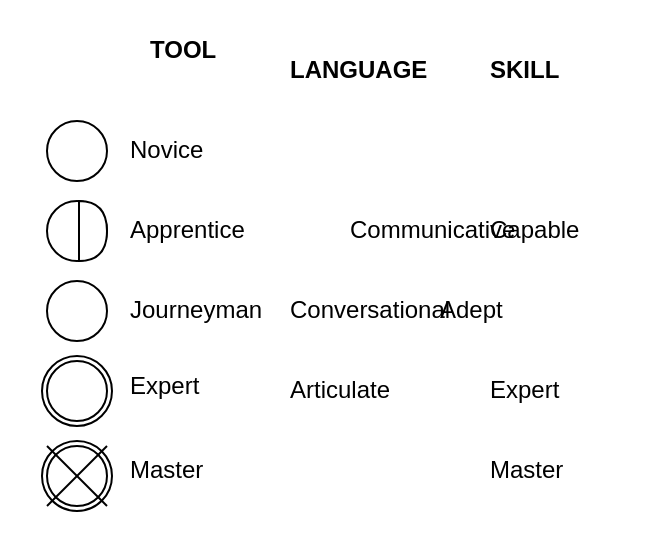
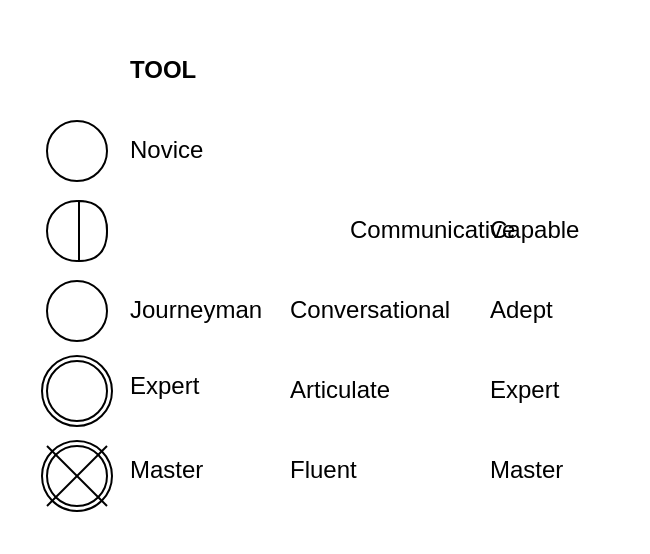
- <mxCell id="17" value="&lt;span&gt;TOOL&lt;/span&gt;" style="text;html=1;strokeColor=none;fillColor=none;align=left;verticalAlign=middle;whiteSpace=wrap;rounded=0;fontStyle=1" vertex="1" parent="1"><mxGeometry x="73" y="10" width="60" height="30" as="geometry" /></mxCell>
+ <mxCell id="17" value="&lt;span&gt;TOOL&lt;/span&gt;" style="text;html=1;strokeColor=none;fillColor=none;align=left;verticalAlign=middle;whiteSpace=wrap;rounded=0;fontStyle=1" vertex="1" parent="1"><mxGeometry x="63" y="20" width="60" height="30" as="geometry" /></mxCell>
- <mxCell id="18" value="&lt;span&gt;LANGUAGE&lt;/span&gt;" style="text;html=1;strokeColor=none;fillColor=none;align=left;verticalAlign=middle;whiteSpace=wrap;rounded=0;fontStyle=1" vertex="1" parent="1"><mxGeometry x="143" y="20" width="60" height="30" as="geometry" /></mxCell>
- <mxCell id="24" value="&lt;span&gt;SKILL&lt;/span&gt;" style="text;html=1;strokeColor=none;fillColor=none;align=left;verticalAlign=middle;whiteSpace=wrap;rounded=0;fontStyle=1" vertex="1" parent="1"><mxGeometry x="243" y="20" width="60" height="30" as="geometry" /></mxCell>
- <mxCell id="13" value="Apprentice" style="text;html=1;strokeColor=none;fillColor=none;align=left;verticalAlign=middle;whiteSpace=wrap;rounded=0;" vertex="1" parent="1"><mxGeometry x="63" y="100" width="60" height="30" as="geometry" /></mxCell>
- <mxCell id="27" value="Adept" style="text;html=1;strokeColor=none;fillColor=none;align=left;verticalAlign=middle;whiteSpace=wrap;rounded=0;" vertex="1" parent="1"><mxGeometry x="218" y="140" width="60" height="30" as="geometry" /></mxCell>
+ <mxCell id="27" value="Adept" style="text;html=1;strokeColor=none;fillColor=none;align=left;verticalAlign=middle;whiteSpace=wrap;rounded=0;" vertex="1" parent="1"><mxGeometry x="243" y="140" width="60" height="30" as="geometry" /></mxCell>
+ <mxCell id="19" value="Fluent" style="text;html=1;strokeColor=none;fillColor=none;align=left;verticalAlign=middle;whiteSpace=wrap;rounded=0;" vertex="1" parent="1"><mxGeometry x="143" y="220" width="60" height="30" as="geometry" /></mxCell>
